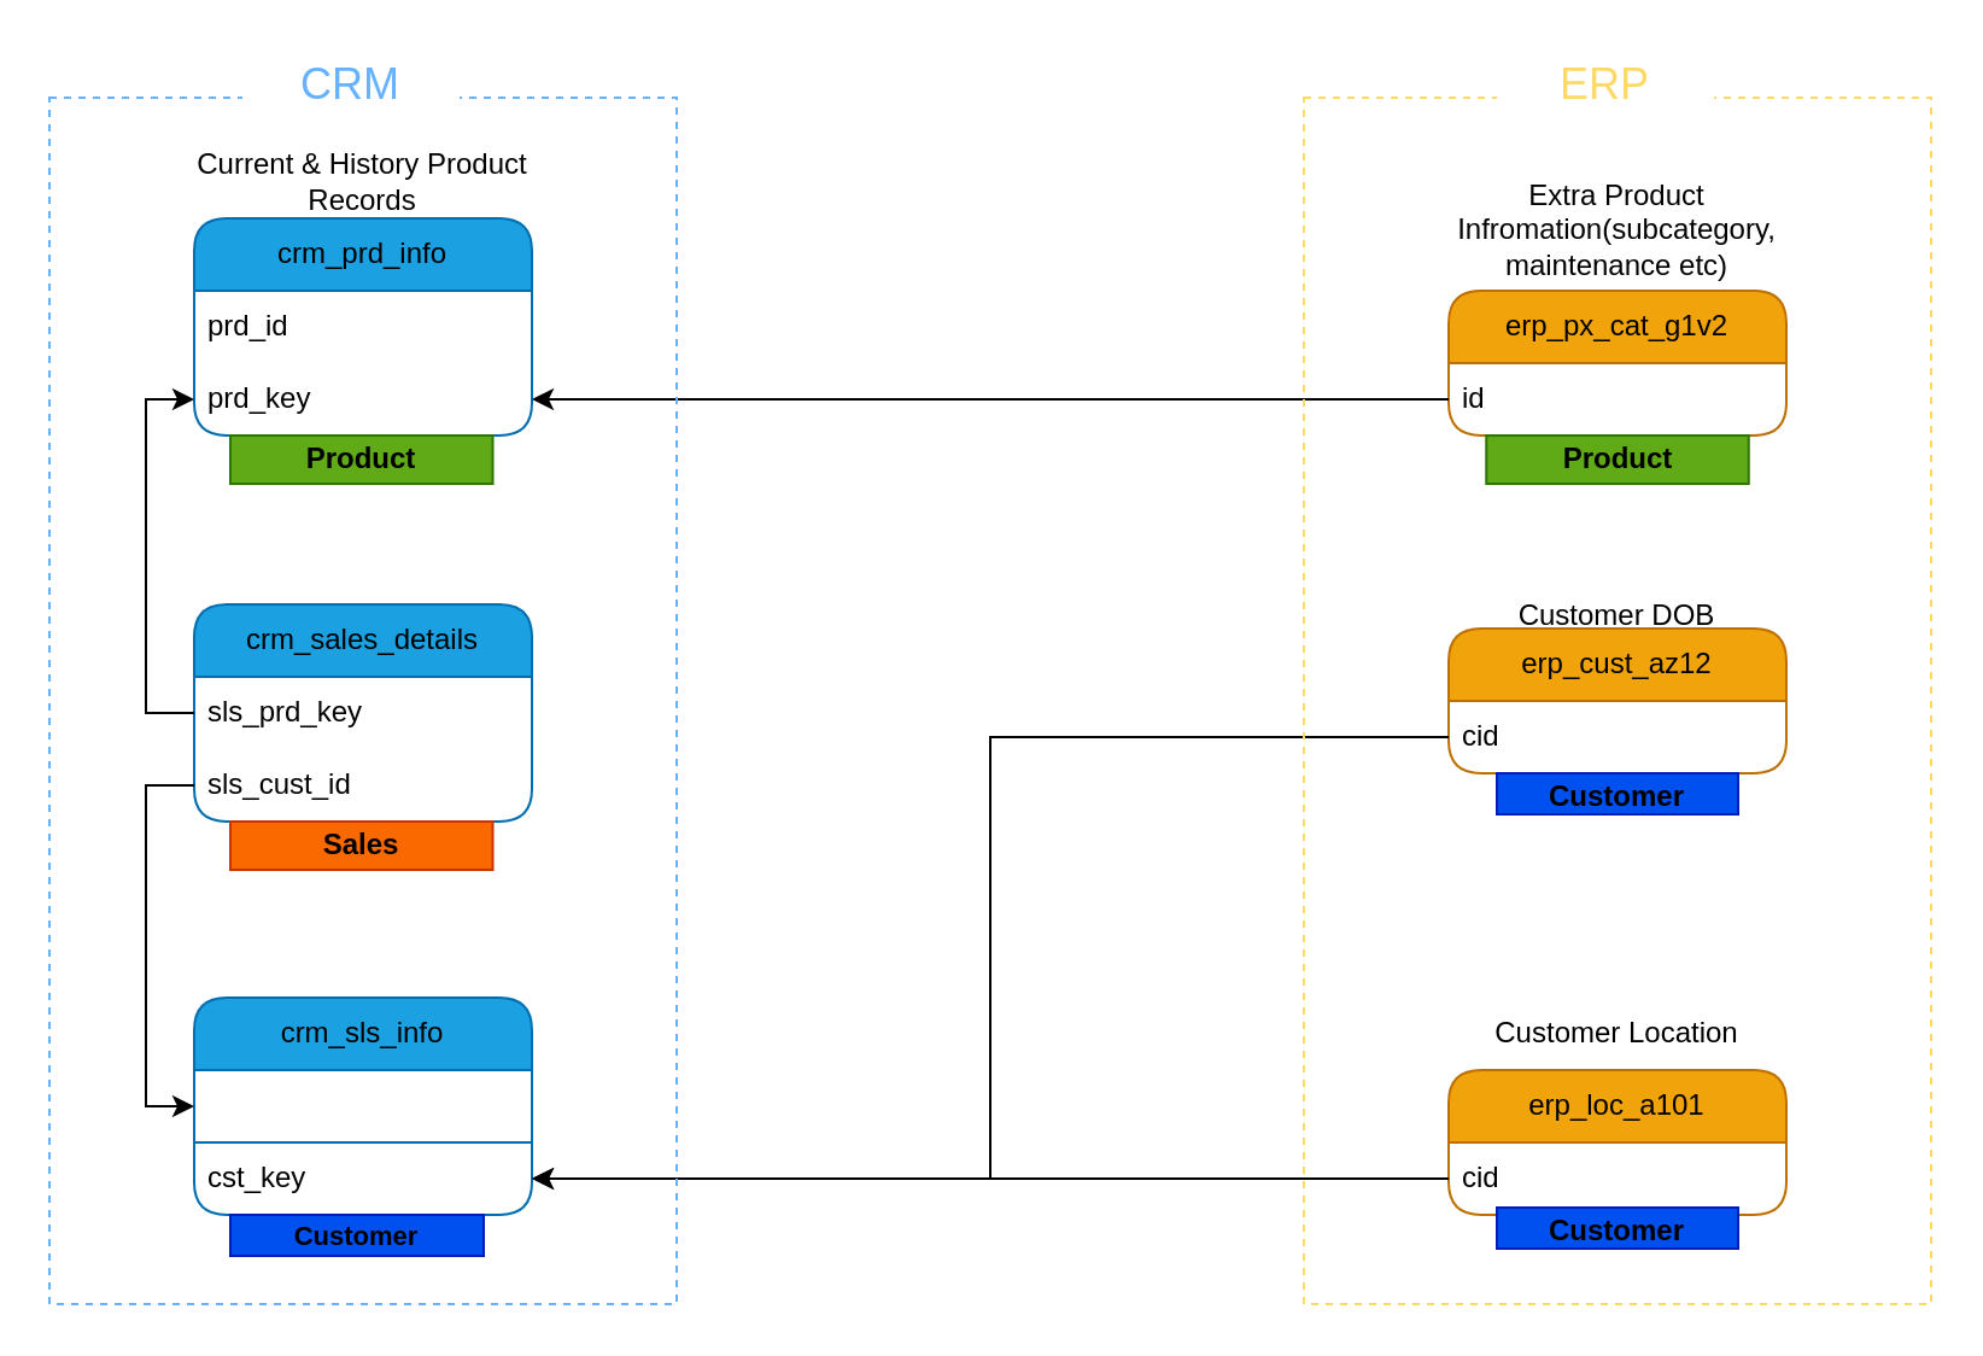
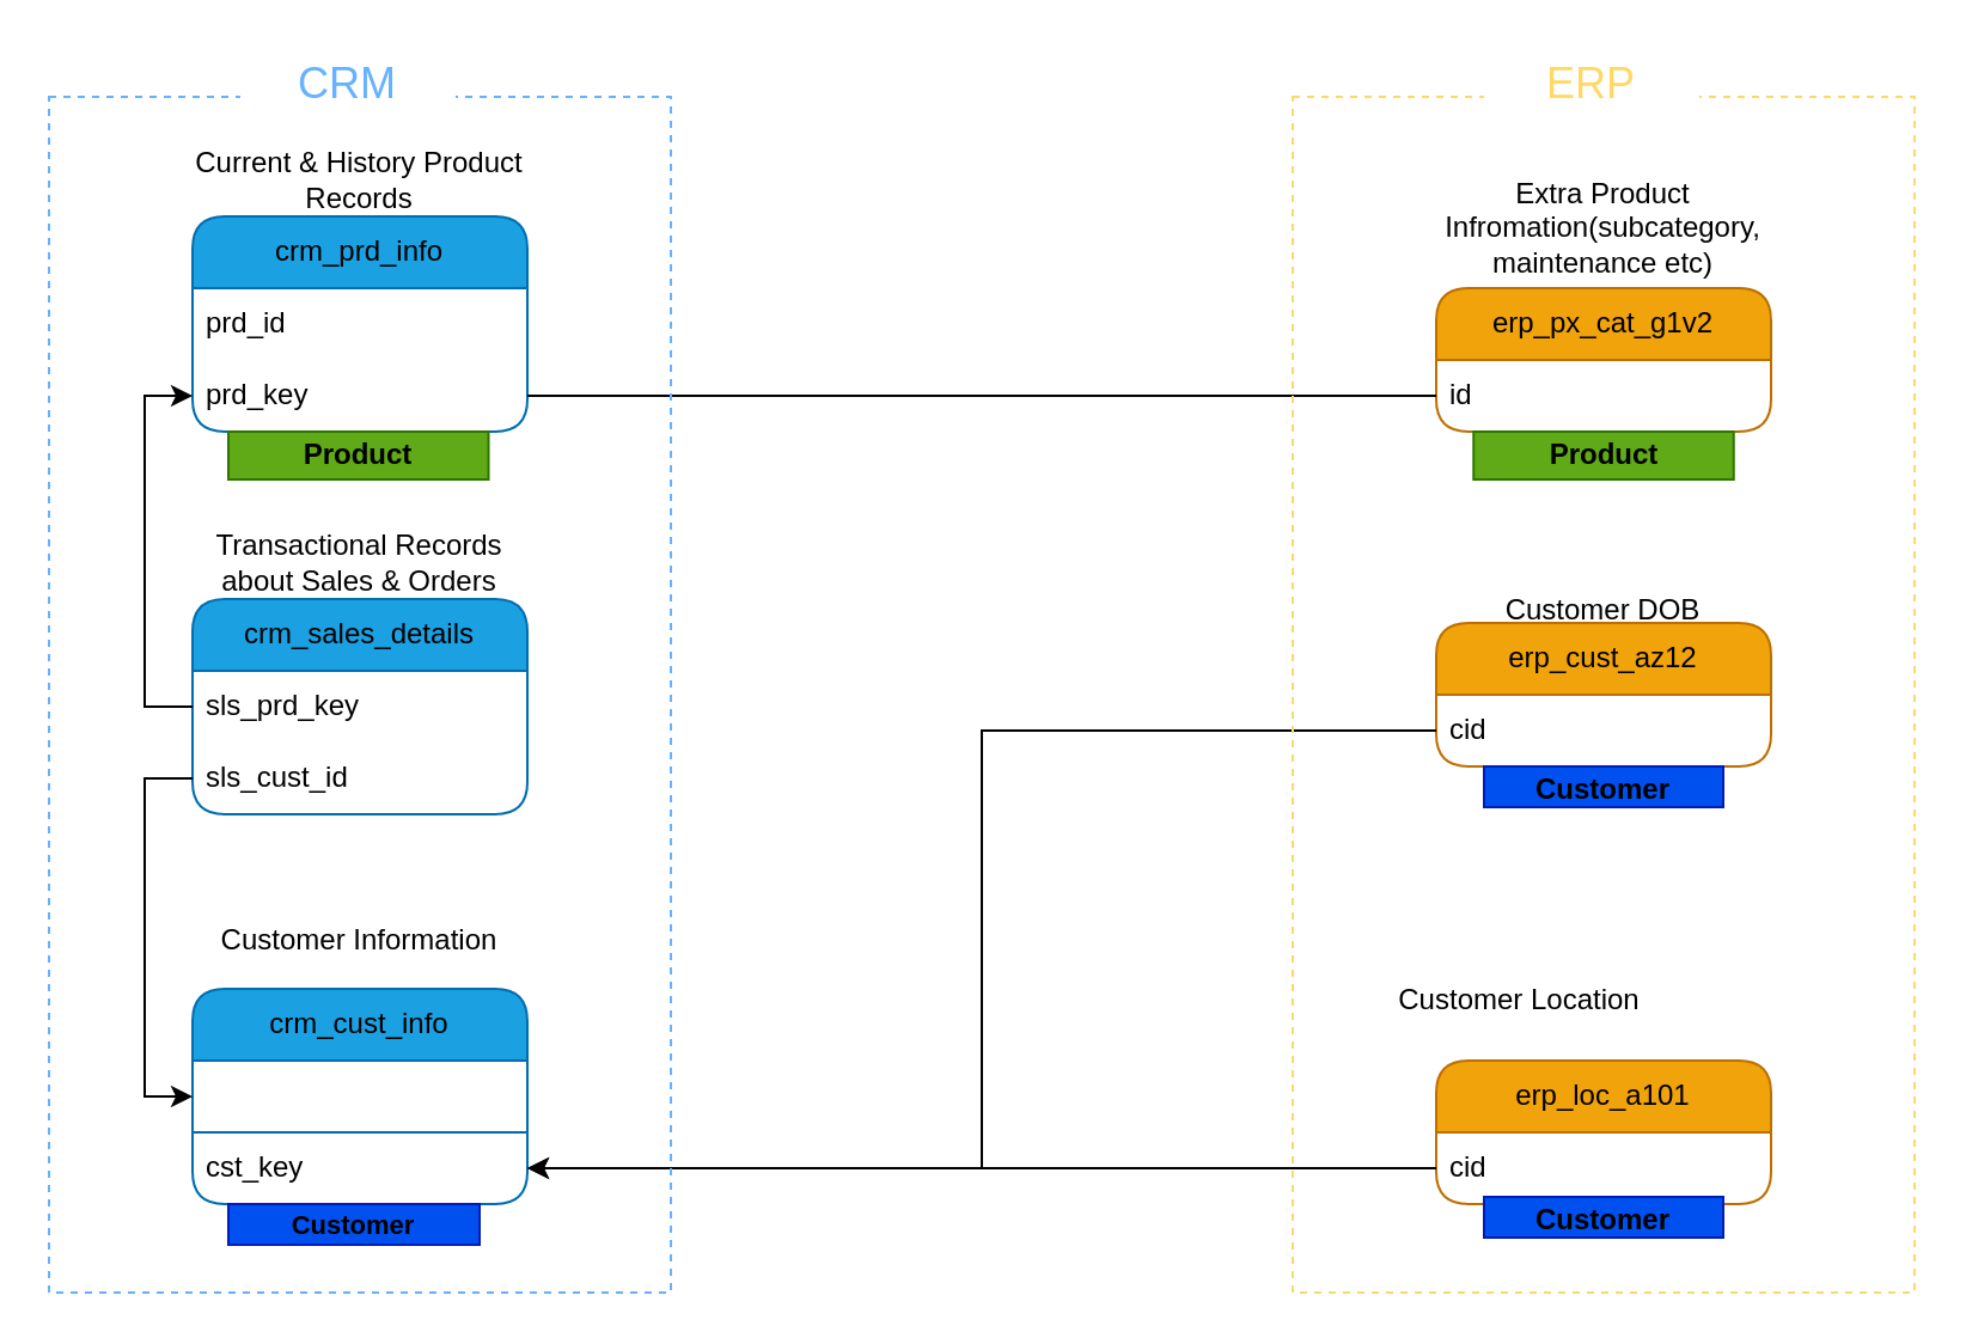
- <mxCell id="25" style="edgeStyle=orthogonalEdgeStyle;rounded=0;orthogonalLoop=1;jettySize=auto;html=1;entryX=1;entryY=0.5;entryDx=0;entryDy=0;" parent="1" source="20" target="7" edge="1"><mxGeometry relative="1" as="geometry" /></mxCell>
+ <mxCell id="25" style="edgeStyle=orthogonalEdgeStyle;rounded=0;orthogonalLoop=1;jettySize=auto;html=1;entryX=1;entryY=0.5;entryDx=0;entryDy=0;endArrow=none;" parent="1" source="20" target="7" edge="1"><mxGeometry relative="1" as="geometry" /></mxCell>
+ <mxCell id="12" value="Transactional Records about Sales &amp;amp; Orders" style="text;html=1;align=center;verticalAlign=middle;whiteSpace=wrap;rounded=0;" parent="1" vertex="1"><mxGeometry x="80" y="220" width="140" height="30" as="geometry" /></mxCell>
- <mxCell id="33" value="&lt;div&gt;Sales&lt;/div&gt;" style="text;html=1;strokeColor=#C73500;fillColor=#fa6800;align=center;verticalAlign=middle;whiteSpace=wrap;overflow=hidden;fontColor=#000000;fontStyle=1" parent="1" vertex="1"><mxGeometry x="95" y="340" width="108.75" height="20" as="geometry" /></mxCell>
+ <mxCell id="21" value="Customer Information" style="text;html=1;align=center;verticalAlign=middle;whiteSpace=wrap;rounded=0;" parent="1" vertex="1"><mxGeometry x="80" y="378" width="140" height="30" as="geometry" /></mxCell>
- <mxCell id="2" value="crm_sls_info" style="swimlane;fontStyle=0;childLayout=stackLayout;horizontal=1;startSize=30;horizontalStack=0;resizeParent=1;resizeParentMax=0;resizeLast=0;collapsible=1;marginBottom=0;whiteSpace=wrap;html=1;rounded=1;fillColor=#1ba1e2;fontColor=#000000;strokeColor=#006EAF;" parent="1" vertex="1"><mxGeometry x="80" y="413" width="140" height="90" as="geometry" /></mxCell>
+ <mxCell id="2" value="crm_cust_info" style="swimlane;fontStyle=0;childLayout=stackLayout;horizontal=1;startSize=30;horizontalStack=0;resizeParent=1;resizeParentMax=0;resizeLast=0;collapsible=1;marginBottom=0;whiteSpace=wrap;html=1;rounded=1;fillColor=#1ba1e2;fontColor=#000000;strokeColor=#006EAF;" parent="1" vertex="1"><mxGeometry x="80" y="413" width="140" height="90" as="geometry" /></mxCell>
- <mxCell id="18" value="Customer Location" style="text;html=1;align=center;verticalAlign=middle;whiteSpace=wrap;rounded=0;" parent="1" vertex="1"><mxGeometry x="600" y="413" width="140" height="30" as="geometry" /></mxCell>
+ <mxCell id="18" value="Customer Location" style="text;html=1;align=center;verticalAlign=middle;whiteSpace=wrap;rounded=0;" parent="1" vertex="1"><mxGeometry x="565" y="403" width="140" height="30" as="geometry" /></mxCell>
